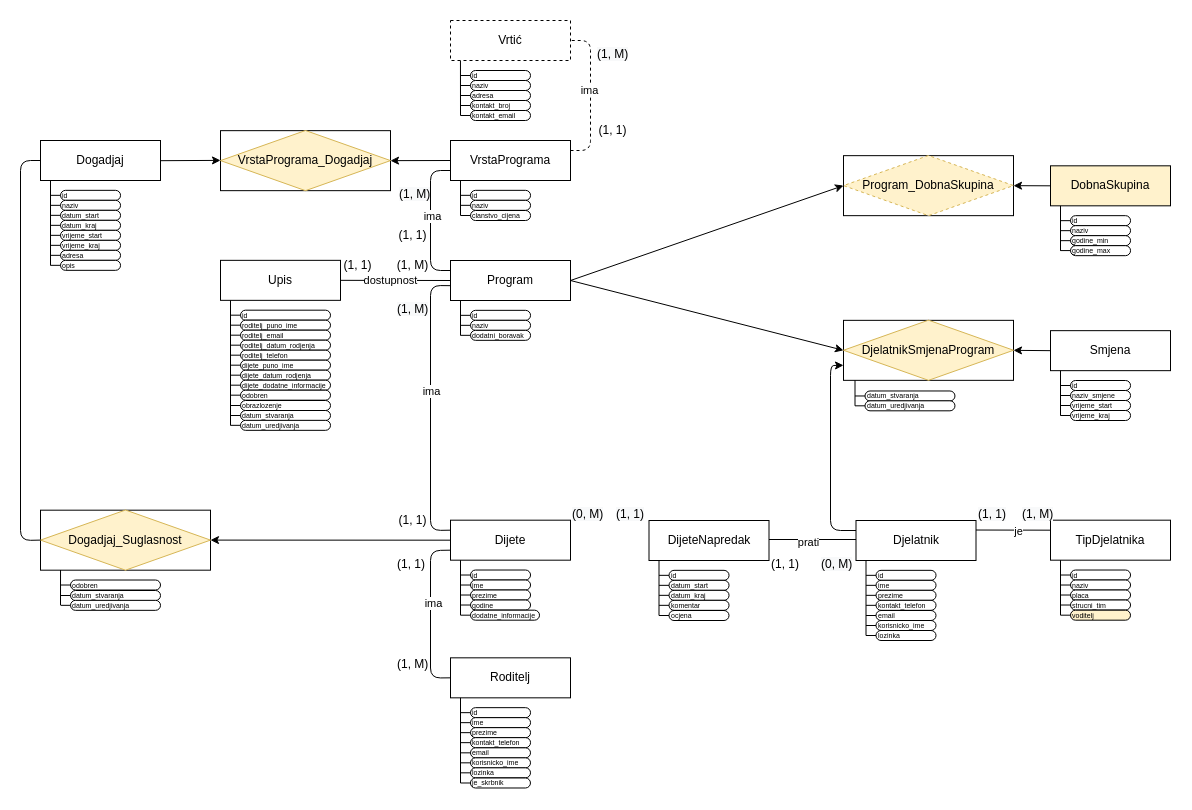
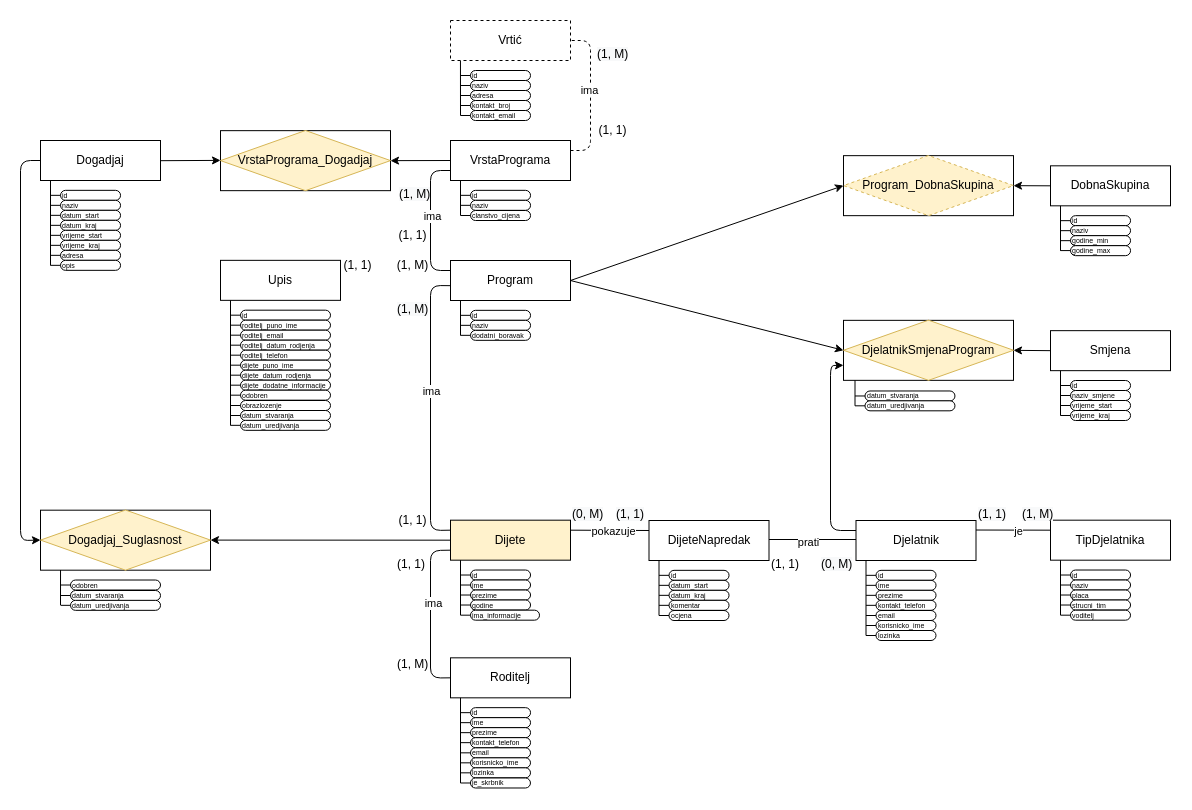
- <mxCell id="101" value="DobnaSkupina" style="rounded=0;whiteSpace=wrap;html=1;fillColor=#fff2cc;" parent="1" vertex="1"><mxGeometry x="1050" y="165.32" width="120" height="40" as="geometry" /></mxCell>
+ <mxCell id="101" value="DobnaSkupina" style="rounded=0;whiteSpace=wrap;html=1;" parent="1" vertex="1"><mxGeometry x="1050" y="165.32" width="120" height="40" as="geometry" /></mxCell>
- <mxCell id="256" value="" style="endArrow=none;html=1;entryX=0;entryY=0.5;entryDx=0;entryDy=0;exitX=1;exitY=0.5;exitDx=0;exitDy=0;" edge="1" parent="1" source="221" target="4"><mxGeometry width="50" height="50" relative="1" as="geometry"><mxPoint x="320" y="330" as="sourcePoint" /><mxPoint x="370" y="280" as="targetPoint" /></mxGeometry></mxCell>
- <mxCell id="257" value="dostupnost" style="edgeLabel;html=1;align=center;verticalAlign=middle;resizable=0;points=[];" vertex="1" connectable="0" parent="256"><mxGeometry x="-0.393" y="-1" relative="1" as="geometry"><mxPoint x="16.67" y="-0.89" as="offset" /></mxGeometry></mxCell>
+ <mxCell id="193" value="" style="endArrow=none;html=1;entryX=1;entryY=0.25;entryDx=0;entryDy=0;exitX=0;exitY=0.25;exitDx=0;exitDy=0;endFill=0;" parent="1" source="178" target="115" edge="1"><mxGeometry width="50" height="50" relative="1" as="geometry"><mxPoint x="910" y="629.68" as="sourcePoint" /><mxPoint x="960" y="579.68" as="targetPoint" /><Array as="points" /></mxGeometry></mxCell>
+ <mxCell id="194" value="pokazuje" style="edgeLabel;html=1;align=center;verticalAlign=middle;resizable=0;points=[];" parent="193" vertex="1" connectable="0"><mxGeometry x="0.094" y="2" relative="1" as="geometry"><mxPoint x="6.81" y="-1.35" as="offset" /></mxGeometry></mxCell>
- <mxCell id="263" value="" style="endArrow=none;html=1;exitX=0;exitY=0.5;exitDx=0;exitDy=0;entryX=0;entryY=0.5;entryDx=0;entryDy=0;" edge="1" parent="1" source="70" target="262"><mxGeometry width="50" height="50" relative="1" as="geometry"><mxPoint x="50.04" y="430" as="sourcePoint" /><mxPoint x="100.04" y="380" as="targetPoint" /><Array as="points"><mxPoint x="20" y="160" /><mxPoint x="20" y="540" /></Array></mxGeometry></mxCell>
+ <mxCell id="263" value="" style="endArrow=classic;html=1;exitX=0;exitY=0.5;exitDx=0;exitDy=0;entryX=0;entryY=0.5;entryDx=0;entryDy=0;" edge="1" parent="1" source="70" target="262"><mxGeometry width="50" height="50" relative="1" as="geometry"><mxPoint x="50.04" y="430" as="sourcePoint" /><mxPoint x="100.04" y="380" as="targetPoint" /><Array as="points"><mxPoint x="20" y="160" /><mxPoint x="20" y="540" /></Array></mxGeometry></mxCell>
- <mxCell id="115" value="Dijete" style="rounded=0;whiteSpace=wrap;html=1;" parent="1" vertex="1"><mxGeometry x="450" y="519.68" width="120" height="40" as="geometry" /></mxCell>
+ <mxCell id="115" value="Dijete" style="rounded=0;whiteSpace=wrap;html=1;fillColor=#fff2cc;" parent="1" vertex="1"><mxGeometry x="450" y="519.68" width="120" height="40" as="geometry" /></mxCell>
- <mxCell id="214" value="&lt;font style=&quot;font-size: 7px ; line-height: 250%&quot;&gt;voditelj&lt;/font&gt;" style="rounded=1;whiteSpace=wrap;html=1;arcSize=50;align=left;fillColor=#fff2cc;" parent="1" vertex="1"><mxGeometry x="1070" y="609.68" width="60" height="10" as="geometry" /></mxCell>
+ <mxCell id="214" value="&lt;font style=&quot;font-size: 7px ; line-height: 250%&quot;&gt;voditelj&lt;/font&gt;" style="rounded=1;whiteSpace=wrap;html=1;arcSize=50;align=left;" parent="1" vertex="1"><mxGeometry x="1070" y="609.68" width="60" height="10" as="geometry" /></mxCell>
- <mxCell id="128" value="&lt;font style=&quot;font-size: 7px ; line-height: 250%&quot;&gt;dodatne_informacije&lt;/font&gt;" style="rounded=1;whiteSpace=wrap;html=1;arcSize=50;align=left;" parent="1" vertex="1"><mxGeometry x="470" y="609.68" width="69" height="10" as="geometry" /></mxCell>
+ <mxCell id="128" value="&lt;font style=&quot;font-size: 7px ; line-height: 250%&quot;&gt;ima_informacije&lt;/font&gt;" style="rounded=1;whiteSpace=wrap;html=1;arcSize=50;align=left;" parent="1" vertex="1"><mxGeometry x="470" y="609.68" width="69" height="10" as="geometry" /></mxCell>
